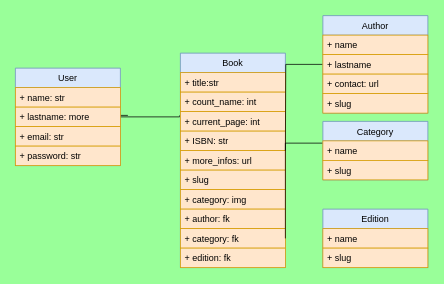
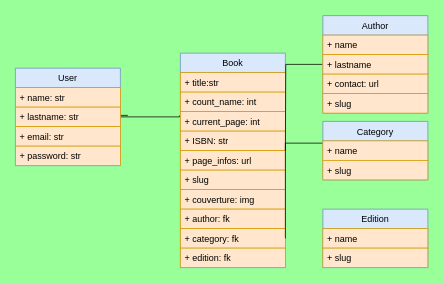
- <mxCell id="5" value="+ lastname: more" style="text;strokeColor=#d79b00;fillColor=#ffe6cc;align=left;verticalAlign=top;spacingLeft=4;spacingRight=4;overflow=hidden;rotatable=0;points=[[0,0.5],[1,0.5]];portConstraint=eastwest;" parent="3" vertex="1"><mxGeometry y="52" width="140" height="26" as="geometry" /></mxCell>
+ <mxCell id="5" value="+ lastname: str" style="text;strokeColor=#d79b00;fillColor=#ffe6cc;align=left;verticalAlign=top;spacingLeft=4;spacingRight=4;overflow=hidden;rotatable=0;points=[[0,0.5],[1,0.5]];portConstraint=eastwest;" parent="3" vertex="1"><mxGeometry y="52" width="140" height="26" as="geometry" /></mxCell>
- <mxCell id="13" value="+ more_infos: url" style="text;strokeColor=#d79b00;fillColor=#ffe6cc;align=left;verticalAlign=top;spacingLeft=4;spacingRight=4;overflow=hidden;rotatable=0;points=[[0,0.5],[1,0.5]];portConstraint=eastwest;" vertex="1" parent="8"><mxGeometry y="130" width="140" height="26" as="geometry" /></mxCell>
+ <mxCell id="13" value="+ page_infos: url" style="text;strokeColor=#d79b00;fillColor=#ffe6cc;align=left;verticalAlign=top;spacingLeft=4;spacingRight=4;overflow=hidden;rotatable=0;points=[[0,0.5],[1,0.5]];portConstraint=eastwest;" vertex="1" parent="8"><mxGeometry y="130" width="140" height="26" as="geometry" /></mxCell>
- <mxCell id="15" value="+ category: img" style="text;strokeColor=#d79b00;fillColor=#ffe6cc;align=left;verticalAlign=top;spacingLeft=4;spacingRight=4;overflow=hidden;rotatable=0;points=[[0,0.5],[1,0.5]];portConstraint=eastwest;" parent="8" vertex="1"><mxGeometry y="182" width="140" height="26" as="geometry" /></mxCell>
+ <mxCell id="15" value="+ couverture: img" style="text;strokeColor=#d79b00;fillColor=#ffe6cc;align=left;verticalAlign=top;spacingLeft=4;spacingRight=4;overflow=hidden;rotatable=0;points=[[0,0.5],[1,0.5]];portConstraint=eastwest;" parent="8" vertex="1"><mxGeometry y="182" width="140" height="26" as="geometry" /></mxCell>
